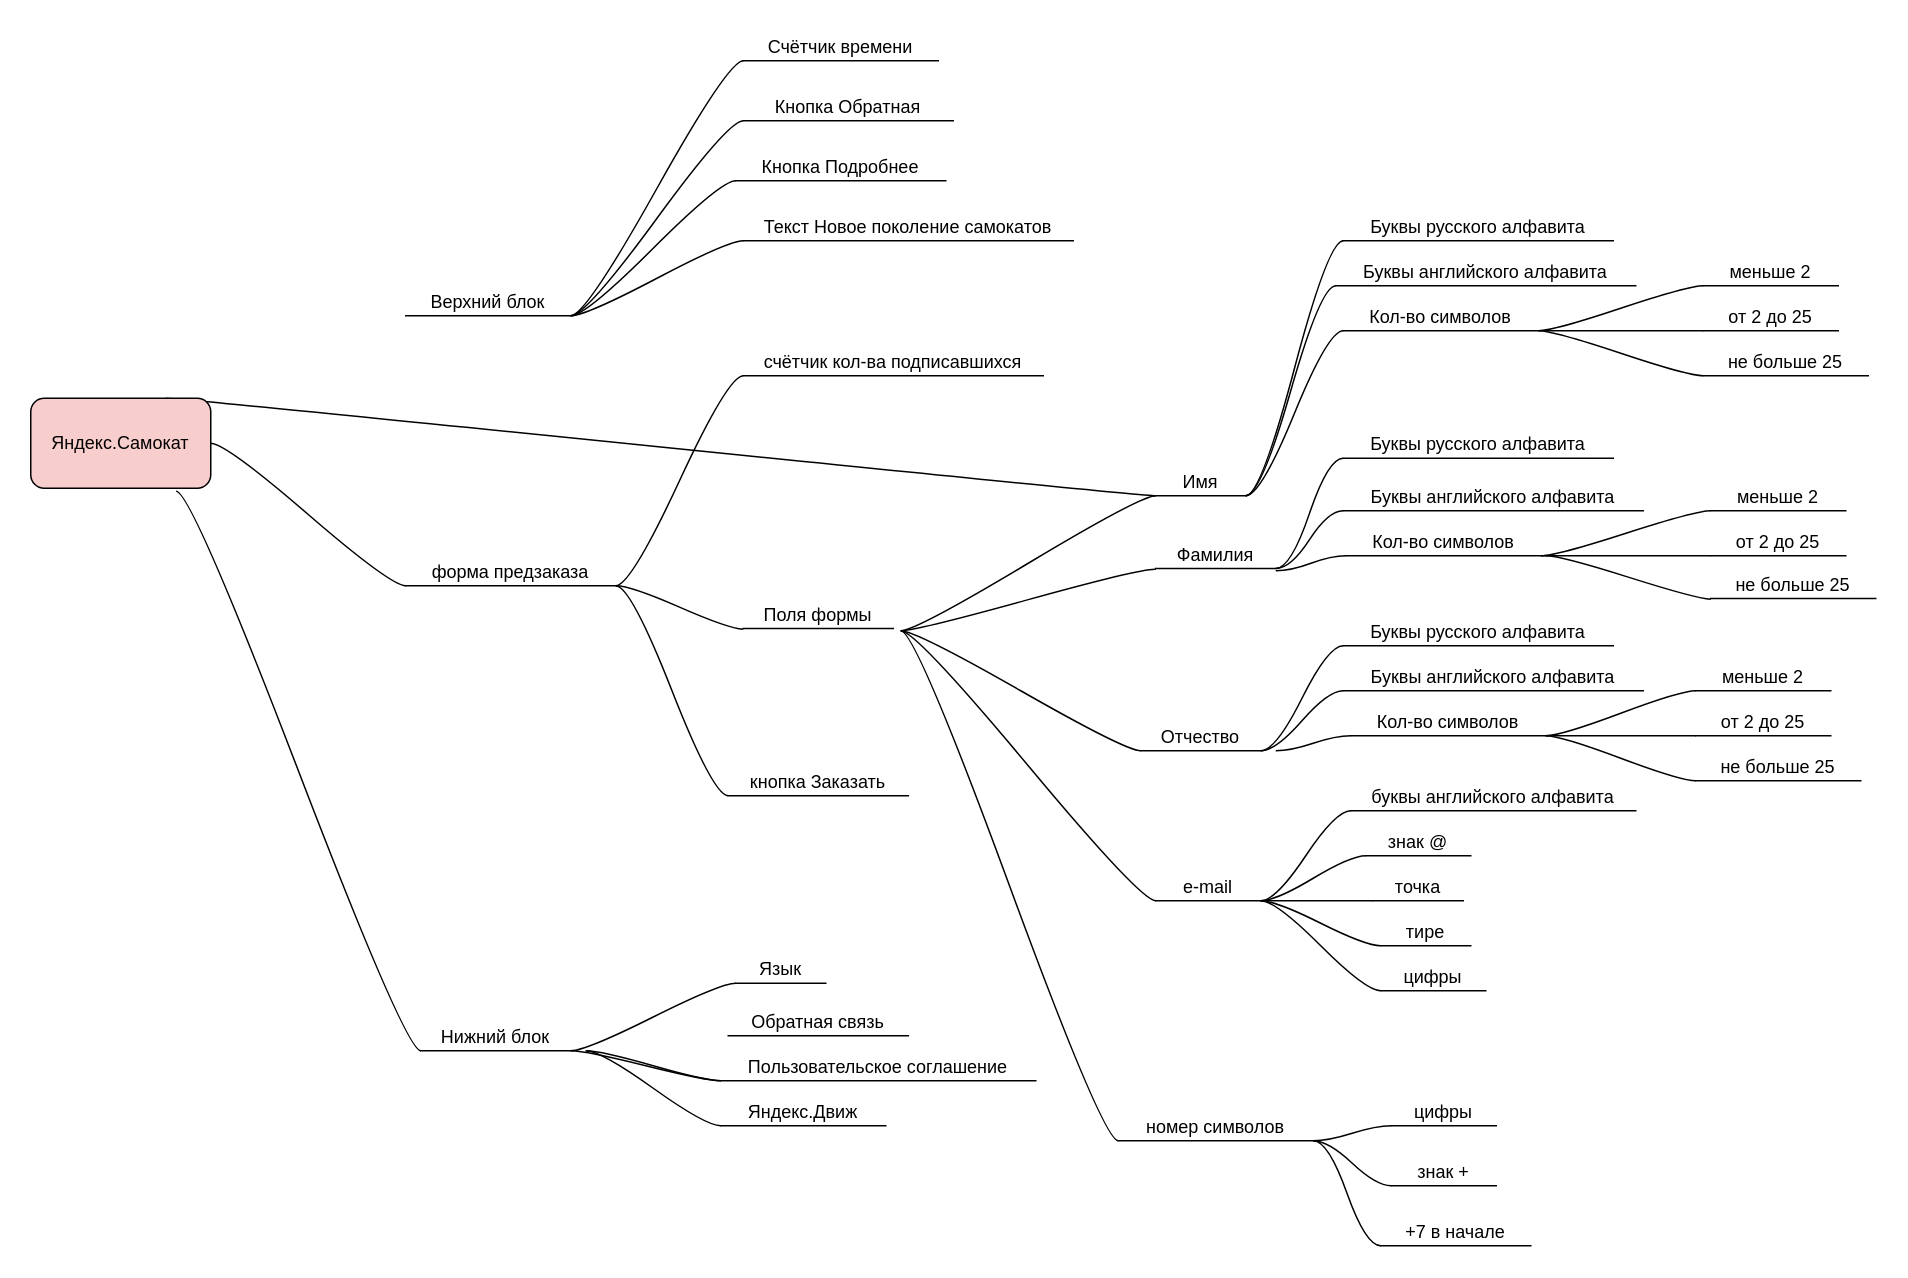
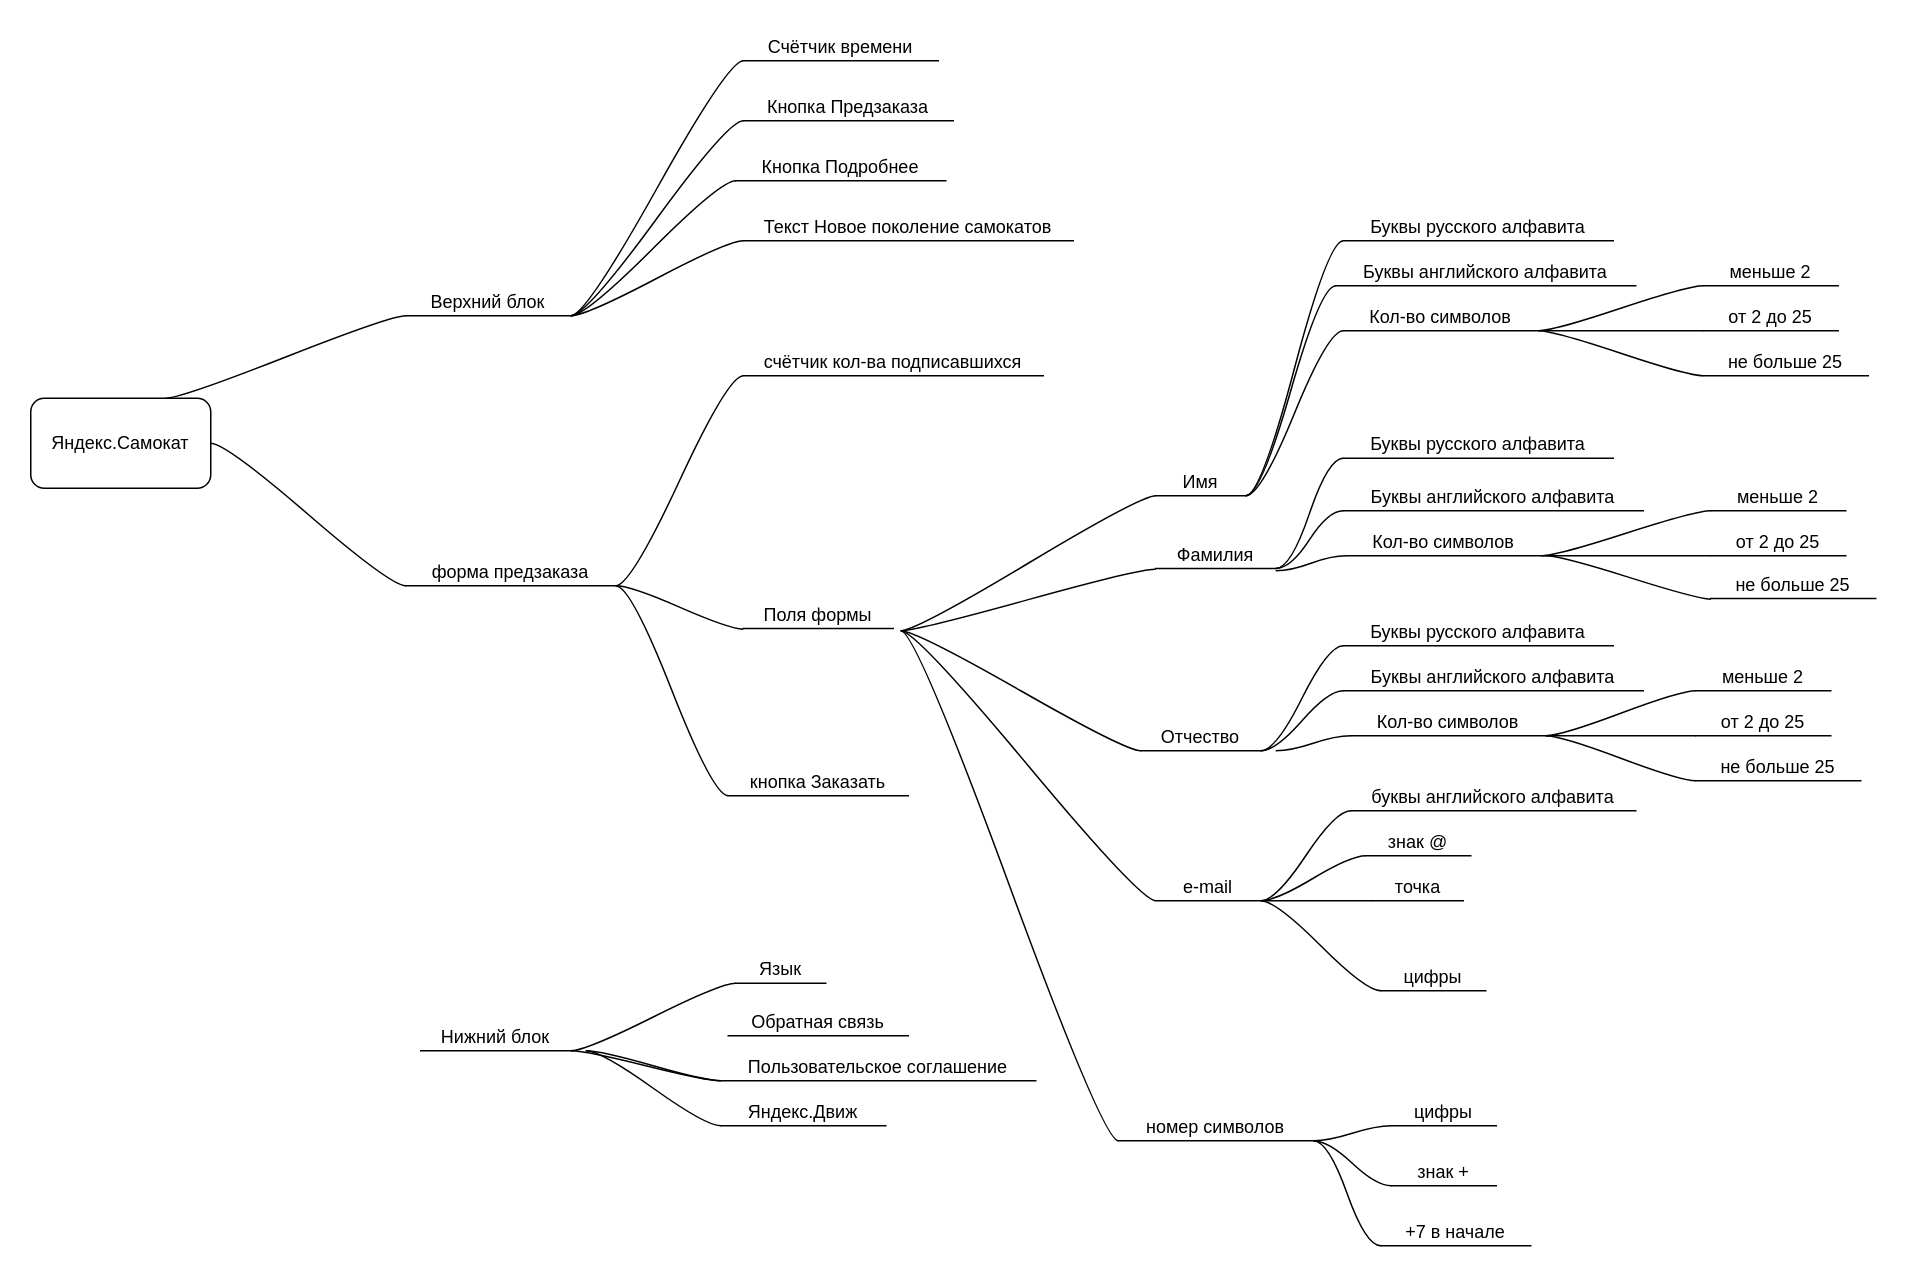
- <mxCell id="9" value="Кнопка Обратная" style="whiteSpace=wrap;html=1;shape=partialRectangle;top=0;left=0;bottom=1;right=0;points=[[0,1],[1,1]];fillColor=none;align=center;verticalAlign=bottom;routingCenterY=0.5;snapToPoint=1;recursiveResize=0;autosize=1;treeFolding=1;treeMoving=1;newEdgeStyle={&quot;edgeStyle&quot;:&quot;entityRelationEdgeStyle&quot;,&quot;startArrow&quot;:&quot;none&quot;,&quot;endArrow&quot;:&quot;none&quot;,&quot;segment&quot;:10,&quot;curved&quot;:1};" vertex="1" parent="1"><mxGeometry x="495" y="60" width="140" height="20" as="geometry" /></mxCell>
+ <mxCell id="9" value="Кнопка Предзаказа" style="whiteSpace=wrap;html=1;shape=partialRectangle;top=0;left=0;bottom=1;right=0;points=[[0,1],[1,1]];fillColor=none;align=center;verticalAlign=bottom;routingCenterY=0.5;snapToPoint=1;recursiveResize=0;autosize=1;treeFolding=1;treeMoving=1;newEdgeStyle={&quot;edgeStyle&quot;:&quot;entityRelationEdgeStyle&quot;,&quot;startArrow&quot;:&quot;none&quot;,&quot;endArrow&quot;:&quot;none&quot;,&quot;segment&quot;:10,&quot;curved&quot;:1};" vertex="1" parent="1"><mxGeometry x="495" y="60" width="140" height="20" as="geometry" /></mxCell>
- <mxCell id="4" value="Яндекс.Самокат" style="rounded=1;whiteSpace=wrap;html=1;fillColor=#f8cecc;" vertex="1" parent="1"><mxGeometry x="20" y="265" width="120" height="60" as="geometry" /></mxCell>
+ <mxCell id="4" value="Яндекс.Самокат" style="rounded=1;whiteSpace=wrap;html=1;" vertex="1" parent="1"><mxGeometry x="20" y="265" width="120" height="60" as="geometry" /></mxCell>
- <mxCell id="3" value="" style="edgeStyle=entityRelationEdgeStyle;startArrow=none;endArrow=none;segment=10;curved=1;rounded=0;exitX=0.75;exitY=0;exitDx=0;exitDy=0;" edge="1" target="38" parent="1" source="4"><mxGeometry relative="1" as="geometry"><mxPoint x="250" y="260" as="sourcePoint" /></mxGeometry></mxCell>
+ <mxCell id="3" value="" style="edgeStyle=entityRelationEdgeStyle;startArrow=none;endArrow=none;segment=10;curved=1;rounded=0;exitX=0.75;exitY=0;exitDx=0;exitDy=0;" edge="1" target="2" parent="1" source="4"><mxGeometry relative="1" as="geometry"><mxPoint x="250" y="260" as="sourcePoint" /></mxGeometry></mxCell>
- <mxCell id="8" value="" style="edgeStyle=entityRelationEdgeStyle;startArrow=none;endArrow=none;segment=10;curved=1;rounded=0;exitX=0.808;exitY=1.033;exitDx=0;exitDy=0;exitPerimeter=0;" edge="1" target="7" parent="1" source="4"><mxGeometry relative="1" as="geometry"><mxPoint x="245" y="410" as="sourcePoint" /></mxGeometry></mxCell>
- <mxCell id="52" value="" style="edgeStyle=entityRelationEdgeStyle;startArrow=none;endArrow=none;segment=10;curved=1;rounded=0;exitX=1;exitY=1;exitDx=0;exitDy=0;" edge="1" target="51" parent="1" source="27"><mxGeometry relative="1" as="geometry"><mxPoint x="840" y="510" as="sourcePoint" /></mxGeometry></mxCell>
- <mxCell id="51" value="тире" style="whiteSpace=wrap;html=1;shape=partialRectangle;top=0;left=0;bottom=1;right=0;points=[[0,1],[1,1]];fillColor=none;align=center;verticalAlign=bottom;routingCenterY=0.5;snapToPoint=1;recursiveResize=0;autosize=1;treeFolding=1;treeMoving=1;newEdgeStyle={&quot;edgeStyle&quot;:&quot;entityRelationEdgeStyle&quot;,&quot;startArrow&quot;:&quot;none&quot;,&quot;endArrow&quot;:&quot;none&quot;,&quot;segment&quot;:10,&quot;curved&quot;:1};" vertex="1" parent="1"><mxGeometry x="920" y="610" width="60" height="20" as="geometry" /></mxCell>
